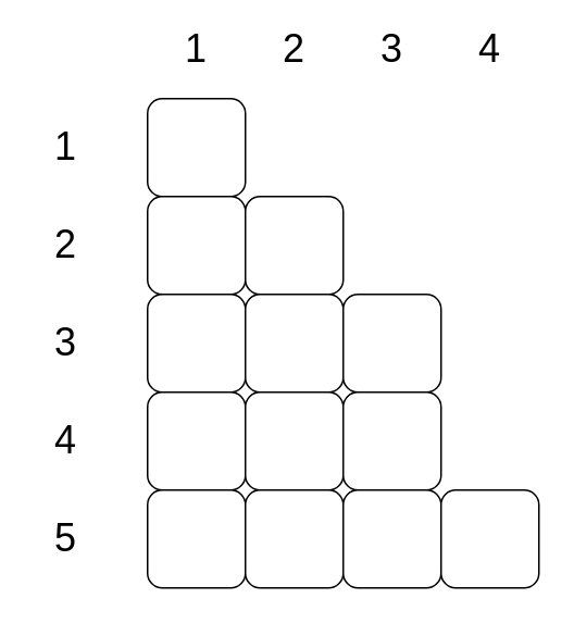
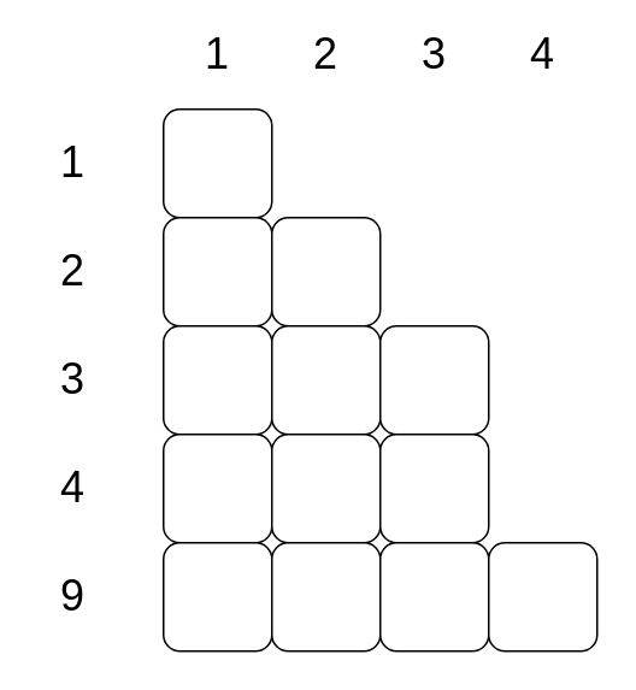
- <mxCell id="23" value="&lt;span style=&quot;font-size: 24px&quot;&gt;5&lt;/span&gt;" style="text;html=1;strokeColor=none;fillColor=none;align=center;verticalAlign=middle;whiteSpace=wrap;rounded=0;" vertex="1" parent="1"><mxGeometry x="20" y="320" width="40" height="20" as="geometry" /></mxCell>
+ <mxCell id="23" value="&lt;span style=&quot;font-size: 24px&quot;&gt;9&lt;/span&gt;" style="text;html=1;strokeColor=none;fillColor=none;align=center;verticalAlign=middle;whiteSpace=wrap;rounded=0;" vertex="1" parent="1"><mxGeometry x="20" y="320" width="40" height="20" as="geometry" /></mxCell>
